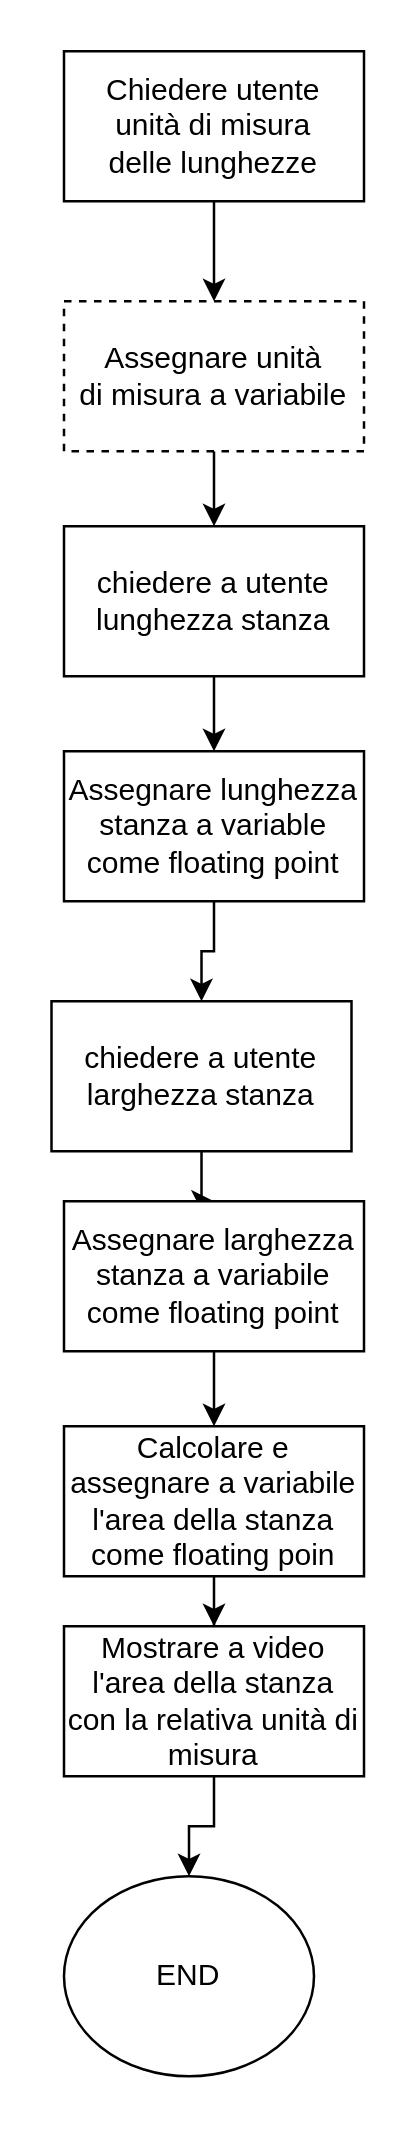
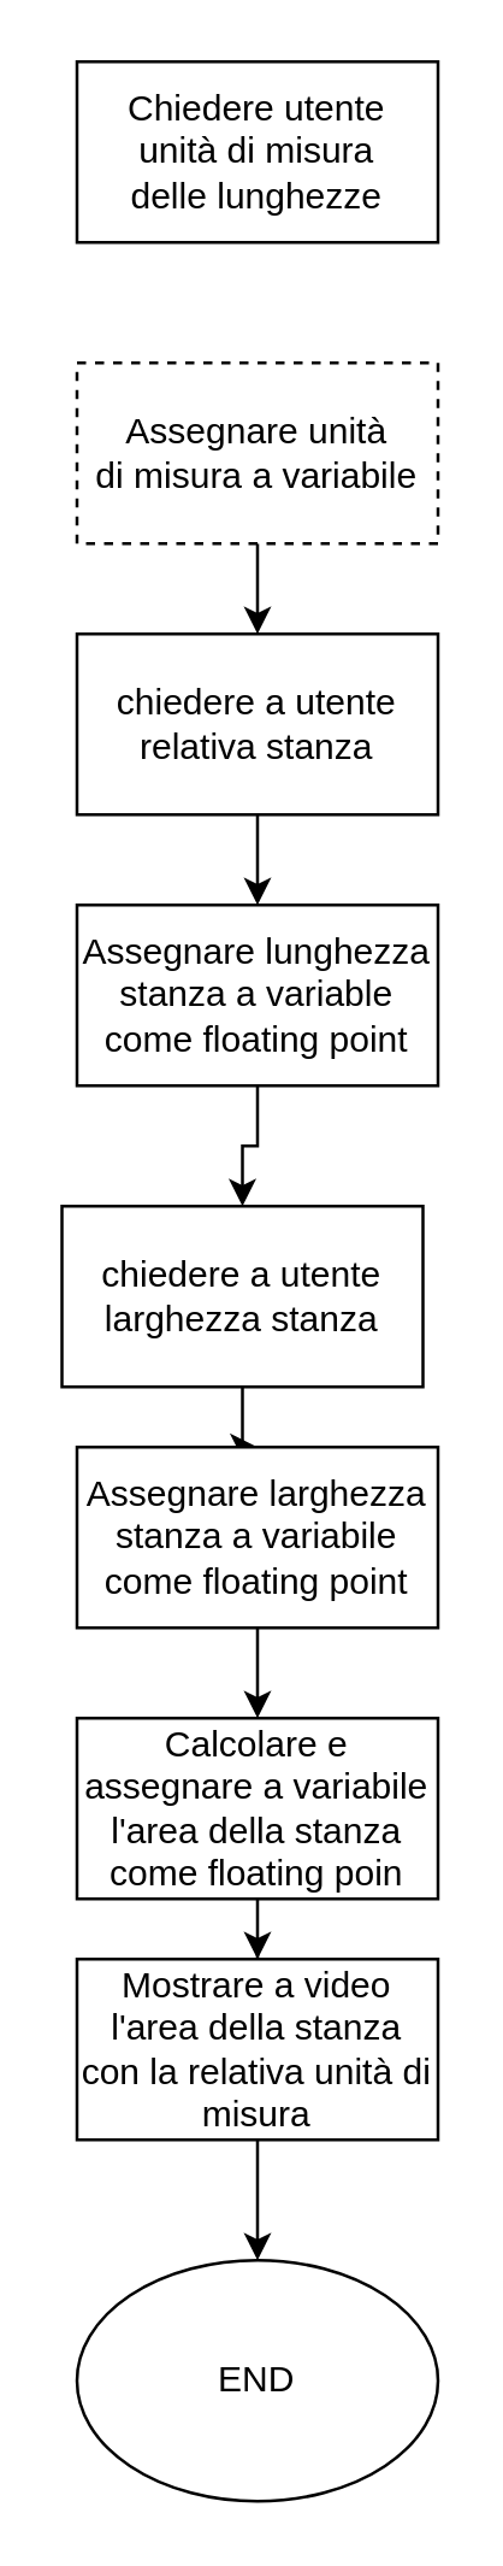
- <mxCell id="2" value="" style="edgeStyle=orthogonalEdgeStyle;rounded=0;orthogonalLoop=1;jettySize=auto;html=1;" edge="1" parent="1" source="3" target="5"><mxGeometry relative="1" as="geometry" /></mxCell>
- <mxCell id="7" value="chiedere a utente&lt;div&gt;lunghezza stanza&lt;/div&gt;" style="whiteSpace=wrap;html=1;" vertex="1" parent="1"><mxGeometry x="25" y="210" width="120" height="60" as="geometry" /></mxCell>
+ <mxCell id="7" value="chiedere a utente&lt;div&gt;relativa stanza&lt;/div&gt;" style="whiteSpace=wrap;html=1;" vertex="1" parent="1"><mxGeometry x="25" y="210" width="120" height="60" as="geometry" /></mxCell>
- <mxCell id="18" value="END" style="ellipse;whiteSpace=wrap;html=1;" vertex="1" parent="1"><mxGeometry x="25" y="750" width="100" height="80" as="geometry" /></mxCell>
+ <mxCell id="18" value="END" style="ellipse;whiteSpace=wrap;html=1;" vertex="1" parent="1"><mxGeometry x="25" y="750" width="120" height="80" as="geometry" /></mxCell>
